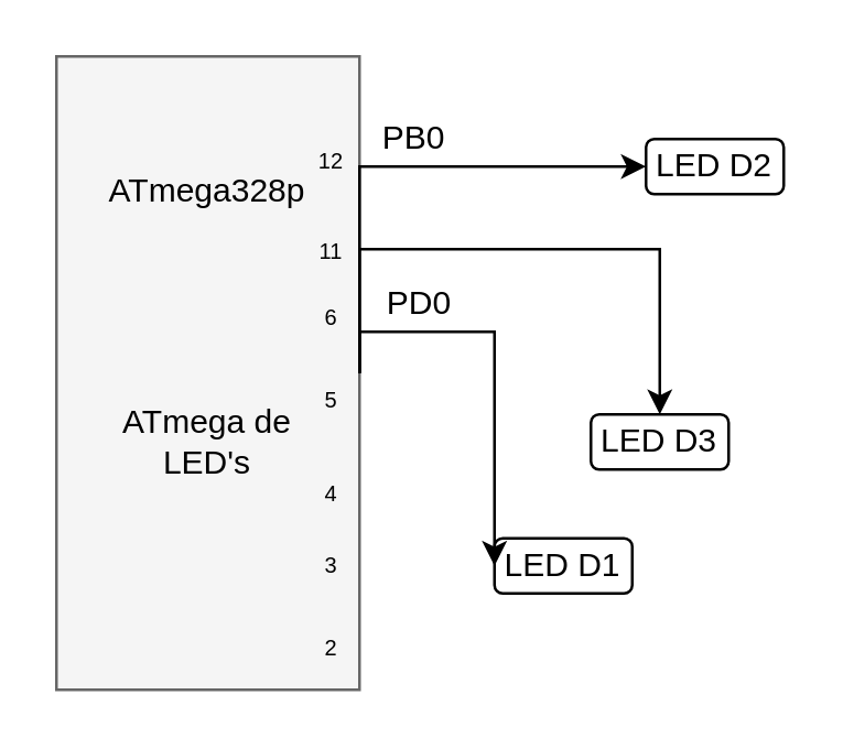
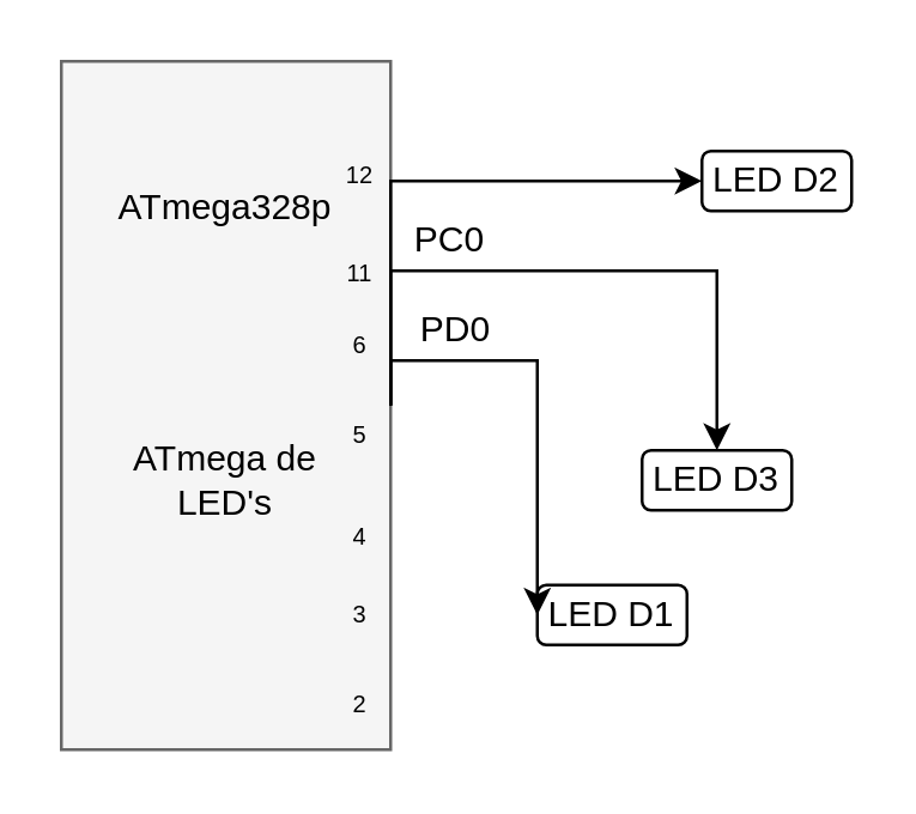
- <mxCell id="22" value="PB0" style="text;html=1;strokeColor=none;fillColor=none;align=center;verticalAlign=middle;whiteSpace=wrap;rounded=0;" parent="2" vertex="1"><mxGeometry x="110" y="20" width="40" height="20" as="geometry" /></mxCell>
+ <mxCell id="21" value="PC0" style="text;html=1;strokeColor=none;fillColor=none;align=center;verticalAlign=middle;whiteSpace=wrap;rounded=0;" parent="2" vertex="1"><mxGeometry x="110" y="50" width="40" height="20" as="geometry" /></mxCell>
